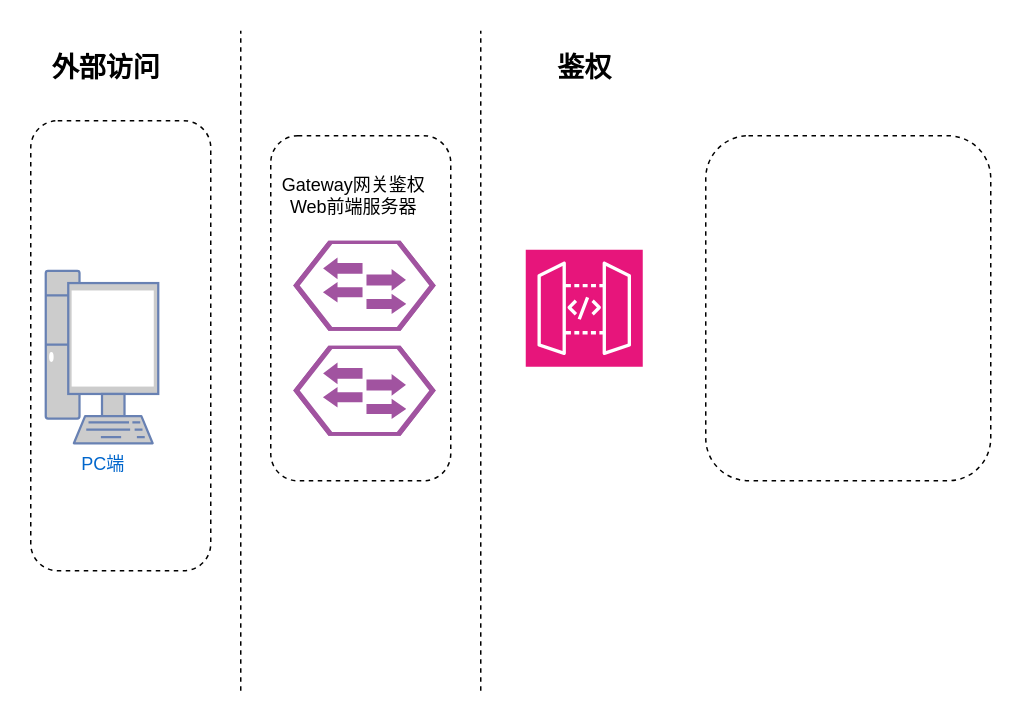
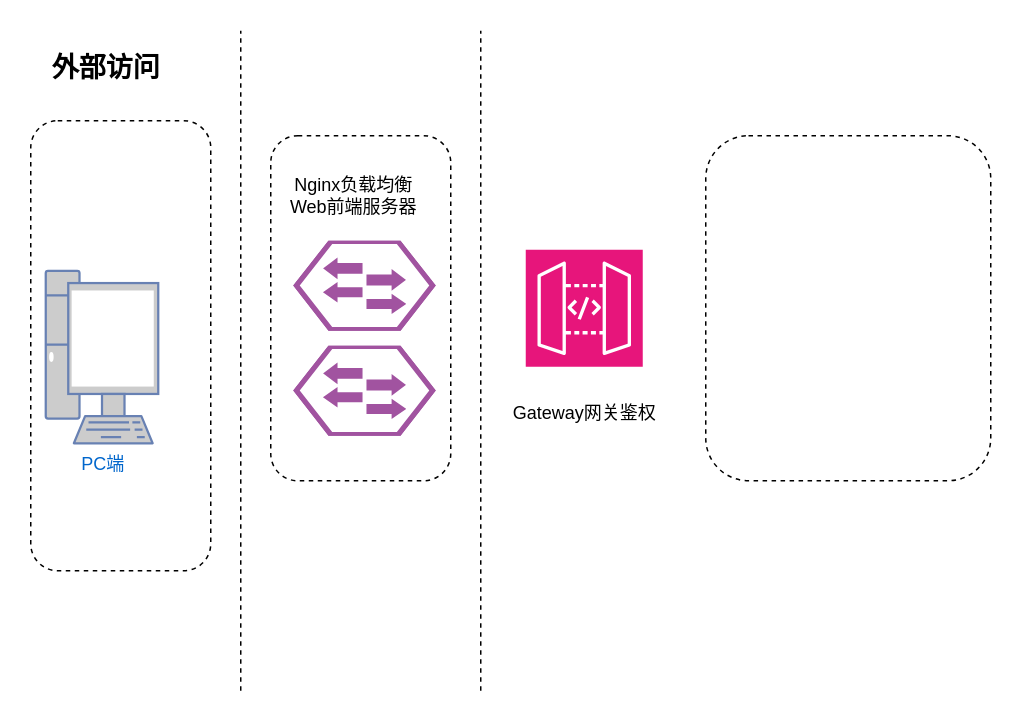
- <mxCell id="12" value="&lt;span style=&quot;font-size: 18px;&quot;&gt;&lt;b&gt;鉴权&lt;/b&gt;&lt;/span&gt;" style="text;html=1;align=center;verticalAlign=middle;resizable=0;points=[];autosize=1;strokeColor=none;fillColor=none;fontFamily=Helvetica;fontSize=12;fontColor=default;" vertex="1" parent="1"><mxGeometry x="359" y="25" width="60" height="40" as="geometry" /></mxCell>
- <mxCell id="10" value="Gateway网关鉴权&lt;br&gt;Web前端服务器" style="text;html=1;align=center;verticalAlign=middle;resizable=0;points=[];autosize=1;strokeColor=none;fillColor=none;fontFamily=Helvetica;fontSize=12;fontColor=default;" vertex="1" parent="1"><mxGeometry x="180" y="110" width="110" height="40" as="geometry" /></mxCell>
+ <mxCell id="10" value="Nginx负载均衡&lt;br&gt;Web前端服务器" style="text;html=1;align=center;verticalAlign=middle;resizable=0;points=[];autosize=1;strokeColor=none;fillColor=none;fontFamily=Helvetica;fontSize=12;fontColor=default;" vertex="1" parent="1"><mxGeometry x="180" y="110" width="110" height="40" as="geometry" /></mxCell>
+ <mxCell id="13" value="Gateway网关鉴权" style="text;html=1;align=center;verticalAlign=middle;resizable=0;points=[];autosize=1;strokeColor=none;fillColor=none;fontFamily=Helvetica;fontSize=12;fontColor=default;" vertex="1" parent="1"><mxGeometry x="329" y="260" width="120" height="30" as="geometry" /></mxCell>
